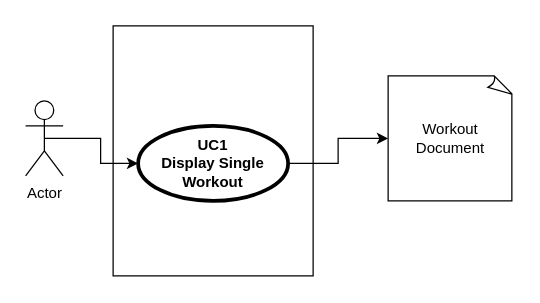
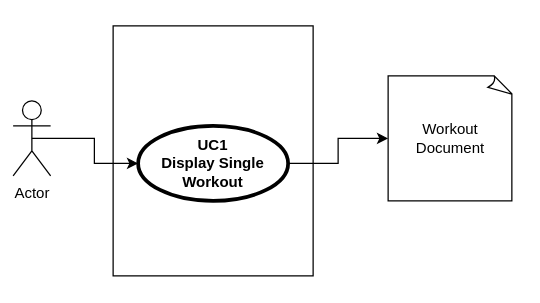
- <mxCell id="3" value="Actor" style="shape=umlActor;verticalLabelPosition=bottom;verticalAlign=top;html=1;outlineConnect=0;" parent="1" vertex="1"><mxGeometry x="20" y="80" width="30" height="60" as="geometry" /></mxCell>
+ <mxCell id="3" value="Actor" style="shape=umlActor;verticalLabelPosition=bottom;verticalAlign=top;html=1;outlineConnect=0;" parent="1" vertex="1"><mxGeometry x="10" y="80" width="30" height="60" as="geometry" /></mxCell>
